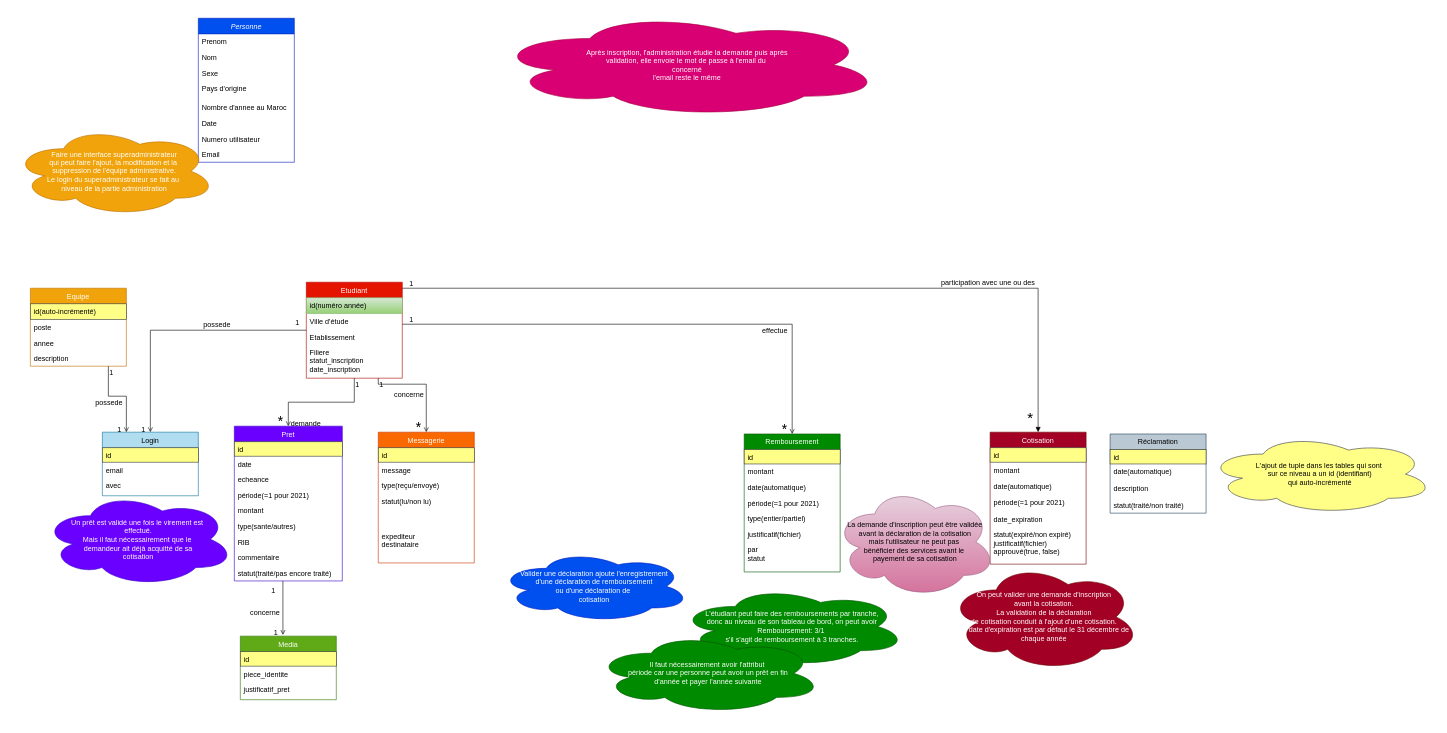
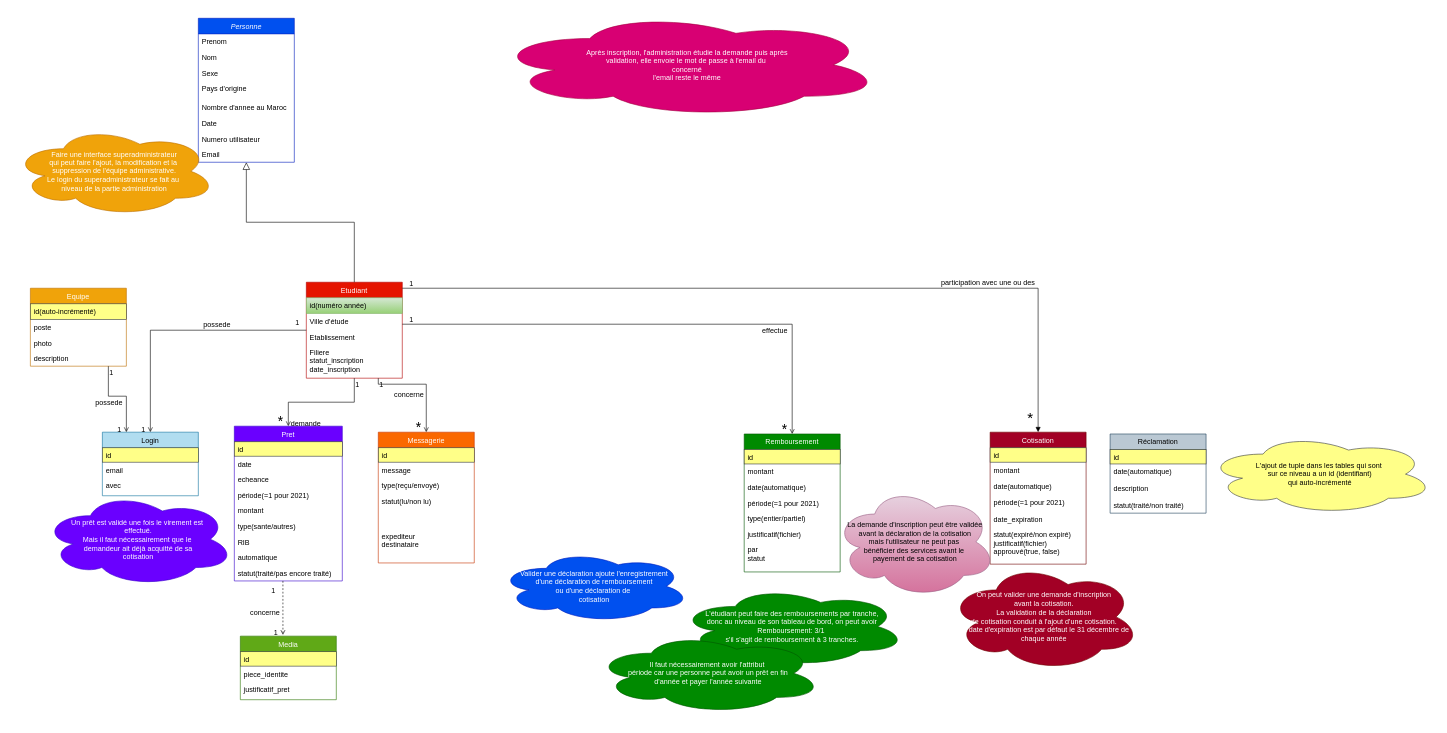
+ <mxCell id="16" value="" style="endArrow=block;endSize=10;endFill=0;shadow=0;strokeWidth=1;rounded=0;edgeStyle=elbowEdgeStyle;elbow=vertical;" parent="1" source="11" target="2" edge="1"><mxGeometry width="160" relative="1" as="geometry"><mxPoint x="210" y="223" as="sourcePoint" /><mxPoint x="210" y="223" as="targetPoint" /><Array as="points"><mxPoint x="590" y="370" /></Array></mxGeometry></mxCell>
- <mxCell id="20" value="annee" style="text;align=left;verticalAlign=top;spacingLeft=4;spacingRight=4;overflow=hidden;rotatable=0;points=[[0,0.5],[1,0.5]];portConstraint=eastwest;" parent="17" vertex="1"><mxGeometry y="78" width="160" height="26" as="geometry" /></mxCell>
+ <mxCell id="20" value="photo" style="text;align=left;verticalAlign=top;spacingLeft=4;spacingRight=4;overflow=hidden;rotatable=0;points=[[0,0.5],[1,0.5]];portConstraint=eastwest;" parent="17" vertex="1"><mxGeometry y="78" width="160" height="26" as="geometry" /></mxCell>
- <mxCell id="41" value="commentaire" style="text;align=left;verticalAlign=top;spacingLeft=4;spacingRight=4;overflow=hidden;rotatable=0;points=[[0,0.5],[1,0.5]];portConstraint=eastwest;rounded=0;shadow=0;html=0;" parent="33" vertex="1"><mxGeometry y="206" width="180" height="26" as="geometry" /></mxCell>
+ <mxCell id="41" value="automatique" style="text;align=left;verticalAlign=top;spacingLeft=4;spacingRight=4;overflow=hidden;rotatable=0;points=[[0,0.5],[1,0.5]];portConstraint=eastwest;rounded=0;shadow=0;html=0;" parent="33" vertex="1"><mxGeometry y="206" width="180" height="26" as="geometry" /></mxCell>
- <mxCell id="60" value="" style="endArrow=open;shadow=0;strokeWidth=1;rounded=0;endFill=1;edgeStyle=elbowEdgeStyle;elbow=vertical;entryX=0.444;entryY=-0.019;entryDx=0;entryDy=0;entryPerimeter=0;" parent="1" source="33" target="56" edge="1"><mxGeometry x="0.5" y="41" relative="1" as="geometry"><mxPoint x="431" y="925" as="sourcePoint" /><mxPoint x="620" y="1080" as="targetPoint" /><mxPoint x="-40" y="32" as="offset" /><Array as="points"><mxPoint x="471" y="1030" /><mxPoint x="470" y="1010" /><mxPoint x="570" y="1200" /></Array></mxGeometry></mxCell>
+ <mxCell id="60" value="" style="endArrow=open;shadow=0;strokeWidth=1;rounded=0;endFill=1;edgeStyle=elbowEdgeStyle;elbow=vertical;entryX=0.444;entryY=-0.019;entryDx=0;entryDy=0;entryPerimeter=0;dashed=1;" parent="1" source="33" target="56" edge="1"><mxGeometry x="0.5" y="41" relative="1" as="geometry"><mxPoint x="431" y="925" as="sourcePoint" /><mxPoint x="620" y="1080" as="targetPoint" /><mxPoint x="-40" y="32" as="offset" /><Array as="points"><mxPoint x="471" y="1030" /><mxPoint x="470" y="1010" /><mxPoint x="570" y="1200" /></Array></mxGeometry></mxCell>
